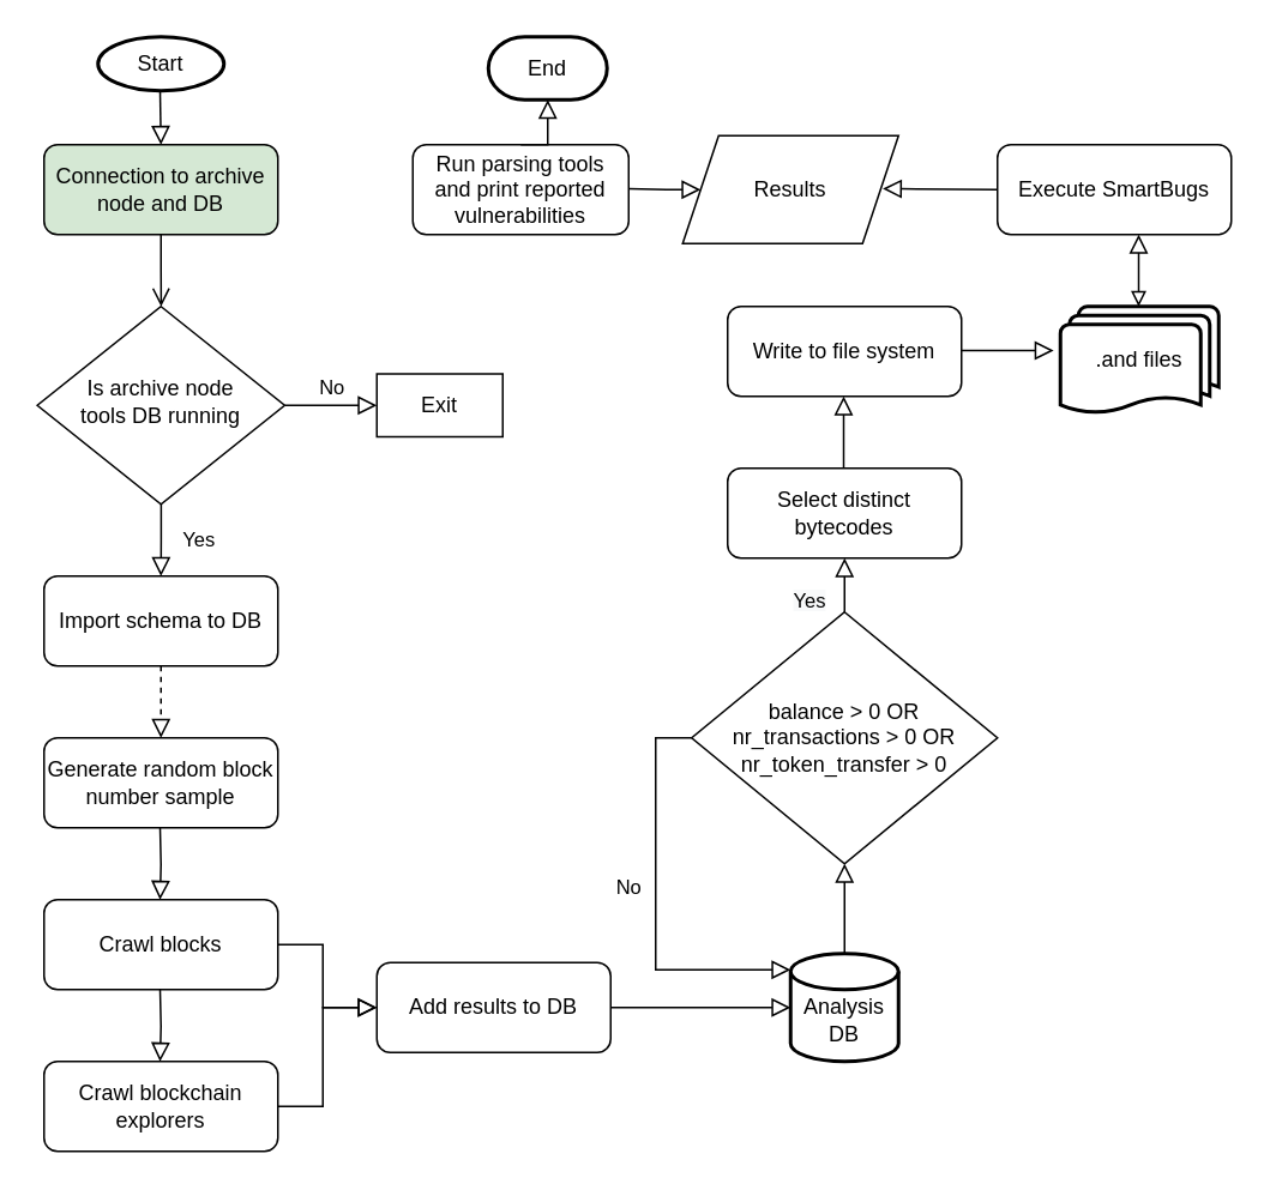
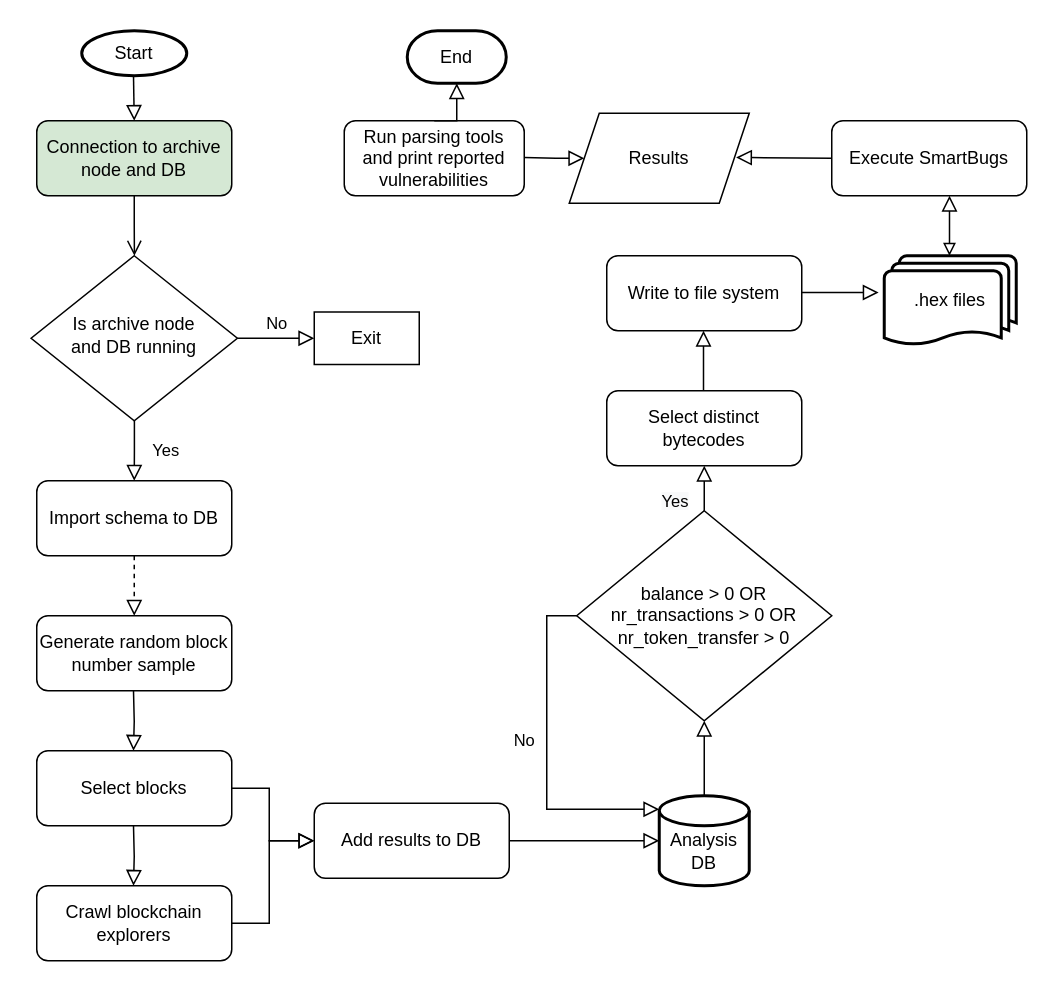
- <mxCell id="37" value=".and files" style="strokeWidth=2;html=1;shape=mxgraph.flowchart.multi-document;whiteSpace=wrap;" parent="1" vertex="1"><mxGeometry x="589" y="170" width="88" height="60" as="geometry" /></mxCell>
+ <mxCell id="37" value=".hex files" style="strokeWidth=2;html=1;shape=mxgraph.flowchart.multi-document;whiteSpace=wrap;" parent="1" vertex="1"><mxGeometry x="589" y="170" width="88" height="60" as="geometry" /></mxCell>
- <mxCell id="6" value="Is archive node &lt;br&gt;tools DB running" style="rhombus;whiteSpace=wrap;html=1;shadow=0;fontFamily=Helvetica;fontSize=12;align=center;strokeWidth=1;spacing=6;spacingTop=-4;" parent="1" vertex="1"><mxGeometry x="20.25" y="170" width="137.5" height="110" as="geometry" /></mxCell>
+ <mxCell id="6" value="Is archive node &lt;br&gt;and DB running" style="rhombus;whiteSpace=wrap;html=1;shadow=0;fontFamily=Helvetica;fontSize=12;align=center;strokeWidth=1;spacing=6;spacingTop=-4;" parent="1" vertex="1"><mxGeometry x="20.25" y="170" width="137.5" height="110" as="geometry" /></mxCell>
- <mxCell id="14" value="Crawl blocks" style="rounded=1;whiteSpace=wrap;html=1;fontSize=12;glass=0;strokeWidth=1;shadow=0;" parent="1" vertex="1"><mxGeometry x="24" y="500" width="130" height="50" as="geometry" /></mxCell>
+ <mxCell id="14" value="Select blocks" style="rounded=1;whiteSpace=wrap;html=1;fontSize=12;glass=0;strokeWidth=1;shadow=0;" parent="1" vertex="1"><mxGeometry x="24" y="500" width="130" height="50" as="geometry" /></mxCell>
